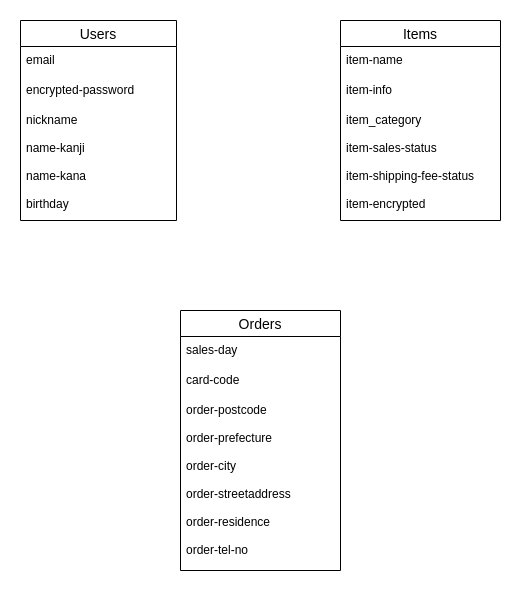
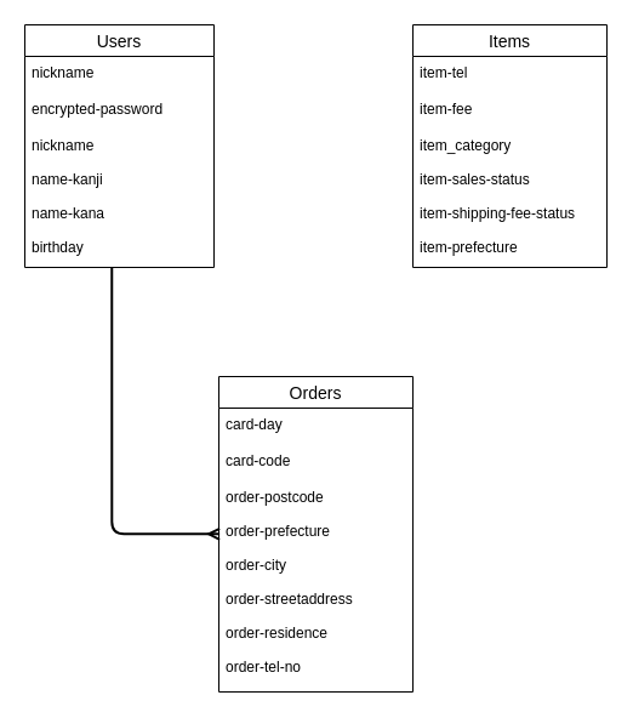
- <mxCell id="7" value="email" style="text;strokeColor=none;fillColor=none;spacingLeft=4;spacingRight=4;overflow=hidden;rotatable=0;points=[[0,0.5],[1,0.5]];portConstraint=eastwest;fontSize=12;dashed=1;dashPattern=1 2;" vertex="1" parent="6"><mxGeometry y="26" width="156" height="30" as="geometry" /></mxCell>
+ <mxCell id="7" value="nickname" style="text;strokeColor=none;fillColor=none;spacingLeft=4;spacingRight=4;overflow=hidden;rotatable=0;points=[[0,0.5],[1,0.5]];portConstraint=eastwest;fontSize=12;dashed=1;dashPattern=1 2;" vertex="1" parent="6"><mxGeometry y="26" width="156" height="30" as="geometry" /></mxCell>
- <mxCell id="3" value="item-name" style="text;strokeColor=none;fillColor=none;spacingLeft=4;spacingRight=4;overflow=hidden;rotatable=0;points=[[0,0.5],[1,0.5]];portConstraint=eastwest;fontSize=12;dashed=1;dashPattern=1 2;" vertex="1" parent="2"><mxGeometry y="26" width="160" height="30" as="geometry" /></mxCell>
+ <mxCell id="3" value="item-tel" style="text;strokeColor=none;fillColor=none;spacingLeft=4;spacingRight=4;overflow=hidden;rotatable=0;points=[[0,0.5],[1,0.5]];portConstraint=eastwest;fontSize=12;dashed=1;dashPattern=1 2;" vertex="1" parent="2"><mxGeometry y="26" width="160" height="30" as="geometry" /></mxCell>
- <mxCell id="4" value="item-info" style="text;strokeColor=none;fillColor=none;spacingLeft=4;spacingRight=4;overflow=hidden;rotatable=0;points=[[0,0.5],[1,0.5]];portConstraint=eastwest;fontSize=12;dashed=1;dashPattern=1 2;" vertex="1" parent="2"><mxGeometry y="56" width="160" height="30" as="geometry" /></mxCell>
+ <mxCell id="4" value="item-fee" style="text;strokeColor=none;fillColor=none;spacingLeft=4;spacingRight=4;overflow=hidden;rotatable=0;points=[[0,0.5],[1,0.5]];portConstraint=eastwest;fontSize=12;dashed=1;dashPattern=1 2;" vertex="1" parent="2"><mxGeometry y="56" width="160" height="30" as="geometry" /></mxCell>
- <mxCell id="5" value="item_category&#10;&#10;item-sales-status&#10;&#10;item-shipping-fee-status&#10;&#10;item-encrypted&#10;&#10;item-scheduled-delivery&#10;&#10;item-price" style="text;strokeColor=none;fillColor=none;spacingLeft=4;spacingRight=4;overflow=hidden;rotatable=0;points=[[0,0.5],[1,0.5]];portConstraint=eastwest;fontSize=12;dashed=1;dashPattern=1 2;" vertex="1" parent="2"><mxGeometry y="86" width="160" height="114" as="geometry" /></mxCell>
+ <mxCell id="5" value="item_category&#10;&#10;item-sales-status&#10;&#10;item-shipping-fee-status&#10;&#10;item-prefecture&#10;&#10;item-scheduled-delivery&#10;&#10;item-price" style="text;strokeColor=none;fillColor=none;spacingLeft=4;spacingRight=4;overflow=hidden;rotatable=0;points=[[0,0.5],[1,0.5]];portConstraint=eastwest;fontSize=12;dashed=1;dashPattern=1 2;" vertex="1" parent="2"><mxGeometry y="86" width="160" height="114" as="geometry" /></mxCell>
- <mxCell id="11" value="sales-day" style="text;strokeColor=none;fillColor=none;spacingLeft=4;spacingRight=4;overflow=hidden;rotatable=0;points=[[0,0.5],[1,0.5]];portConstraint=eastwest;fontSize=12;" vertex="1" parent="10"><mxGeometry y="26" width="160" height="30" as="geometry" /></mxCell>
+ <mxCell id="11" value="card-day" style="text;strokeColor=none;fillColor=none;spacingLeft=4;spacingRight=4;overflow=hidden;rotatable=0;points=[[0,0.5],[1,0.5]];portConstraint=eastwest;fontSize=12;" vertex="1" parent="10"><mxGeometry y="26" width="160" height="30" as="geometry" /></mxCell>
+ <mxCell id="14" value="" style="edgeStyle=orthogonalEdgeStyle;fontSize=12;html=1;endArrow=ERmany;rounded=1;strokeWidth=2;sourcePerimeterSpacing=6;targetPerimeterSpacing=7;entryX=0.004;entryY=0.252;entryDx=0;entryDy=0;entryPerimeter=0;exitX=0.46;exitY=1.003;exitDx=0;exitDy=0;exitPerimeter=0;" edge="1" parent="1" source="9" target="13"><mxGeometry width="100" height="100" relative="1" as="geometry"><mxPoint x="86" y="440" as="sourcePoint" /><mxPoint x="166" y="430" as="targetPoint" /><Array as="points"><mxPoint x="92" y="440" /></Array></mxGeometry></mxCell>
